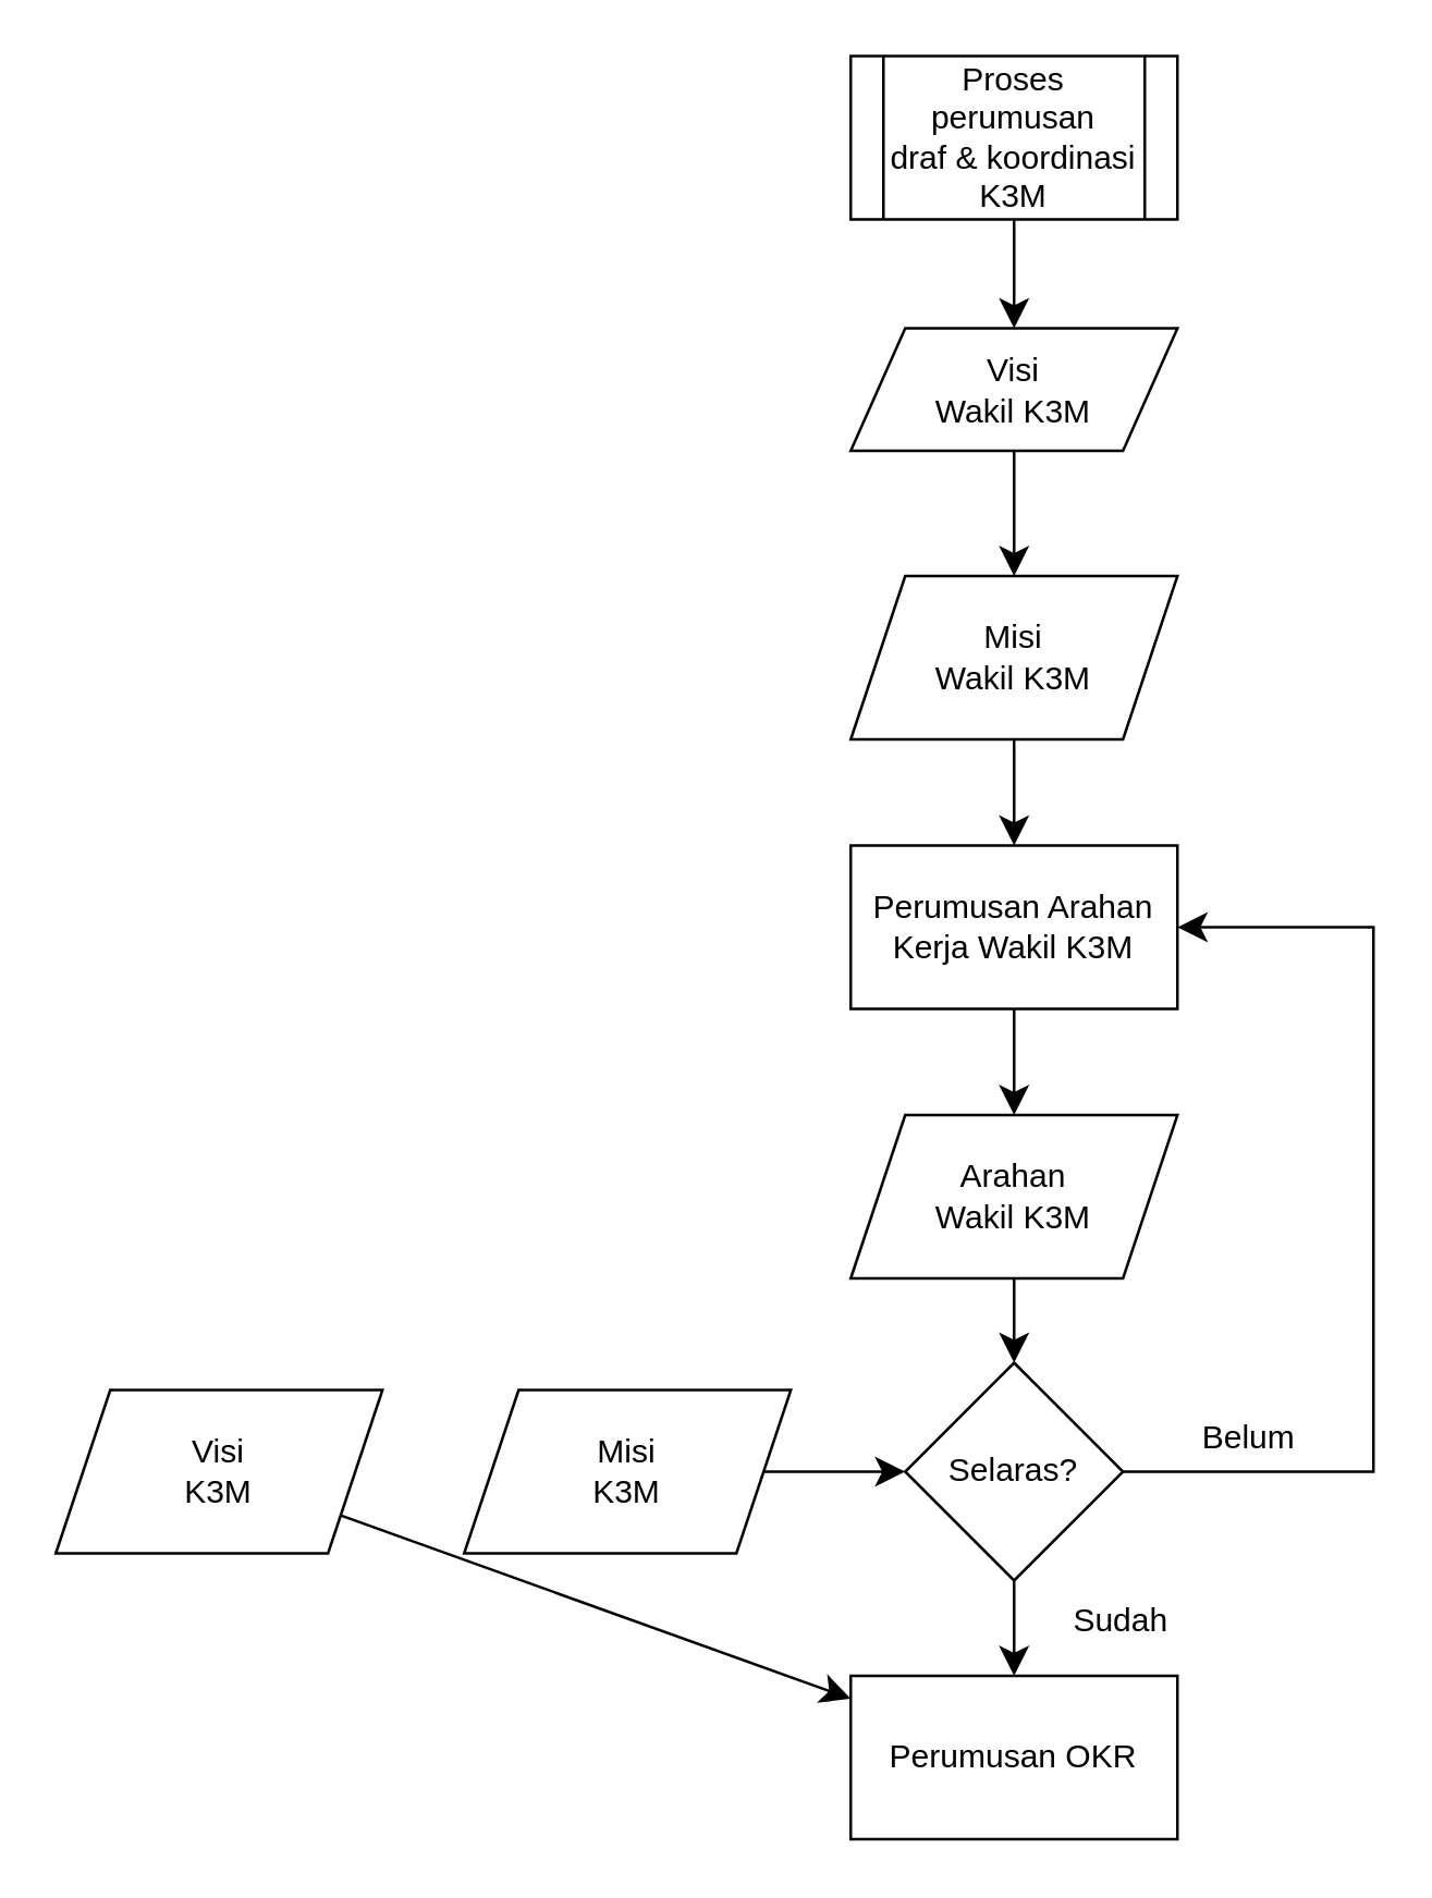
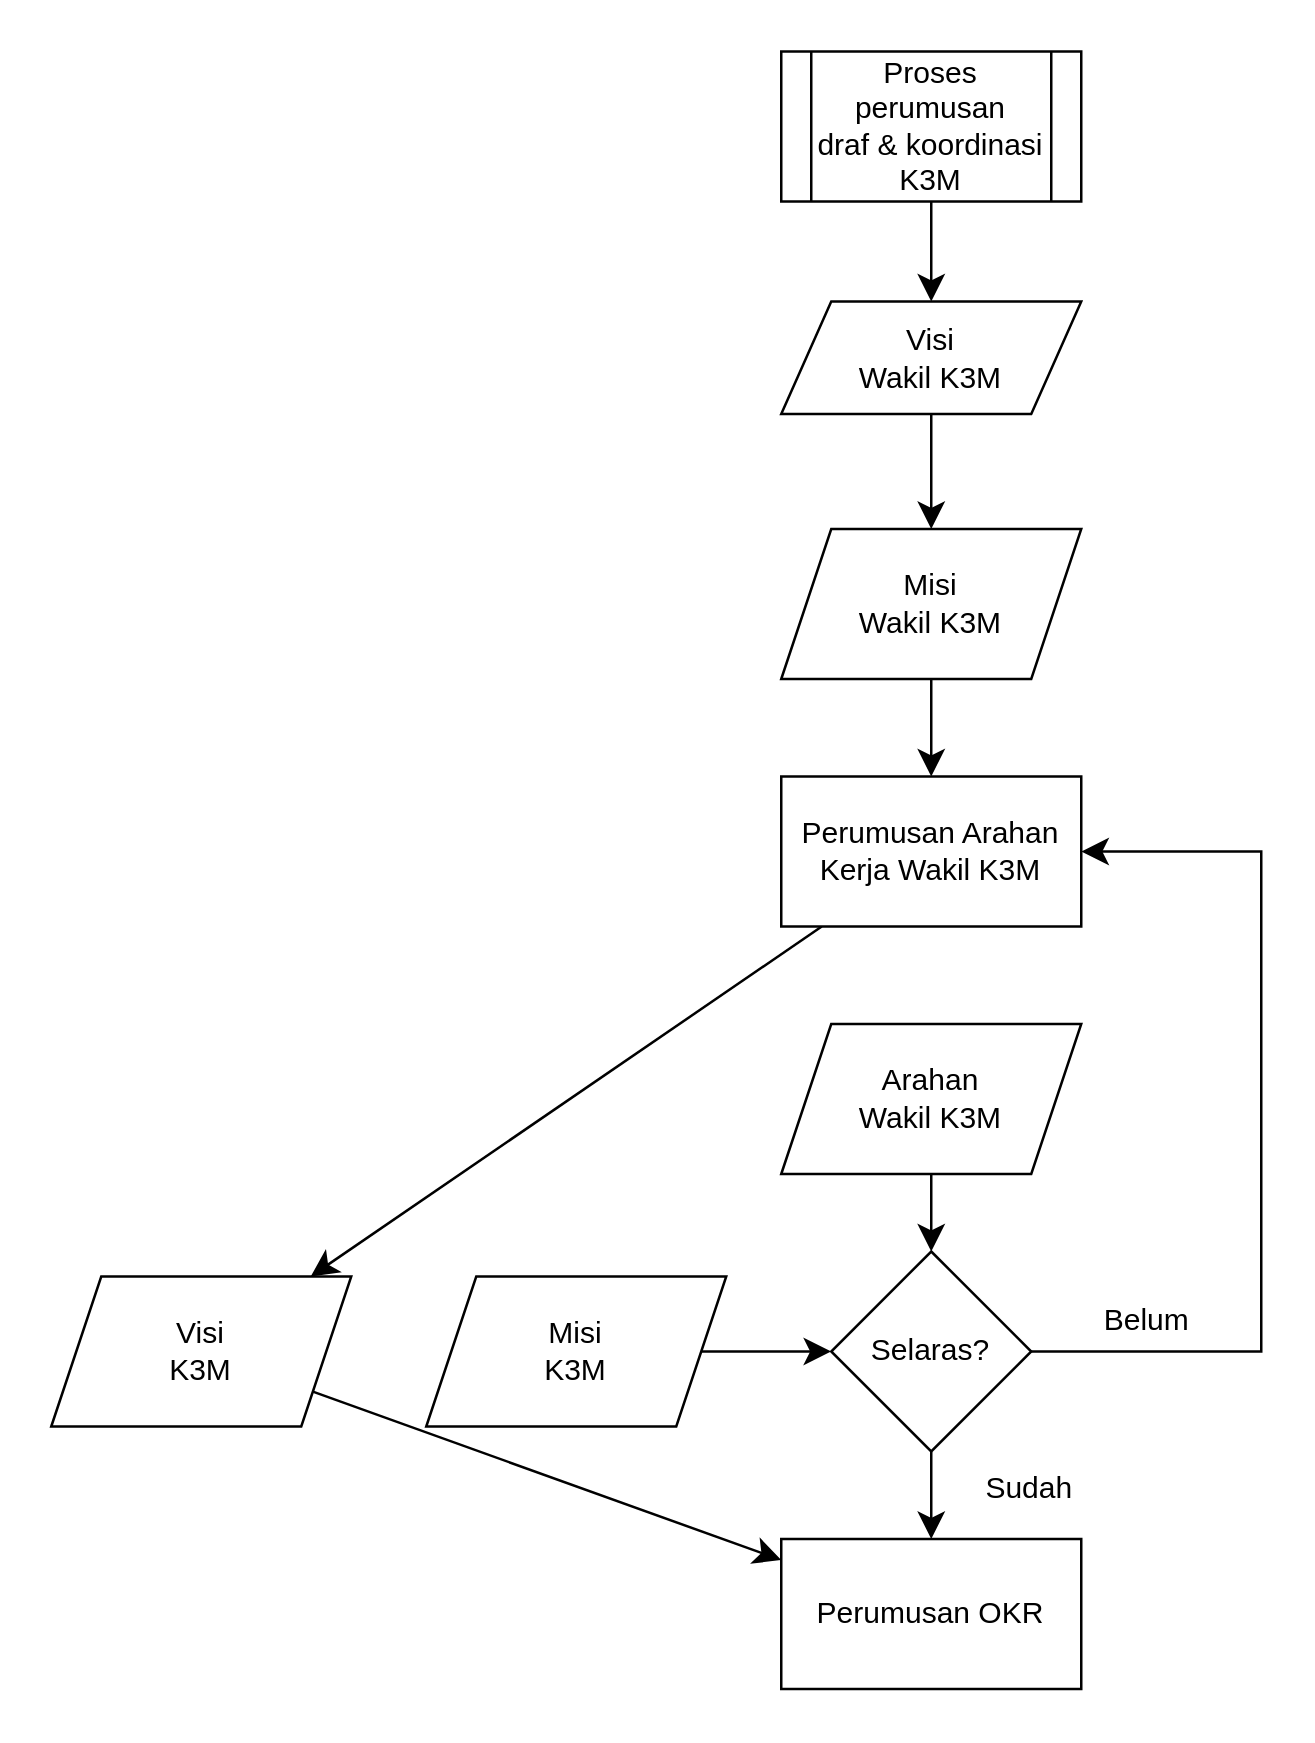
- <mxCell id="17" style="edgeStyle=none;curved=1;rounded=0;orthogonalLoop=1;jettySize=auto;html=1;entryX=0.5;entryY=0;entryDx=0;entryDy=0;fontSize=12;startSize=8;endSize=8;" edge="1" parent="1" source="18" target="9"><mxGeometry relative="1" as="geometry" /></mxCell>
+ <mxCell id="17" style="edgeStyle=none;curved=1;rounded=0;orthogonalLoop=1;jettySize=auto;html=1;fontSize=12;startSize=8;endSize=8;" edge="1" parent="1" source="18" target="16"><mxGeometry relative="1" as="geometry" /></mxCell>
